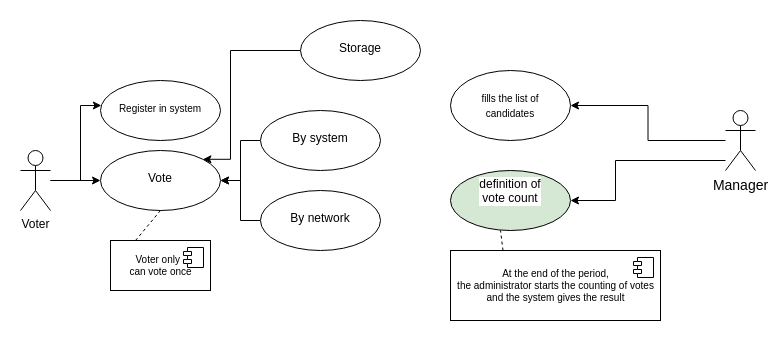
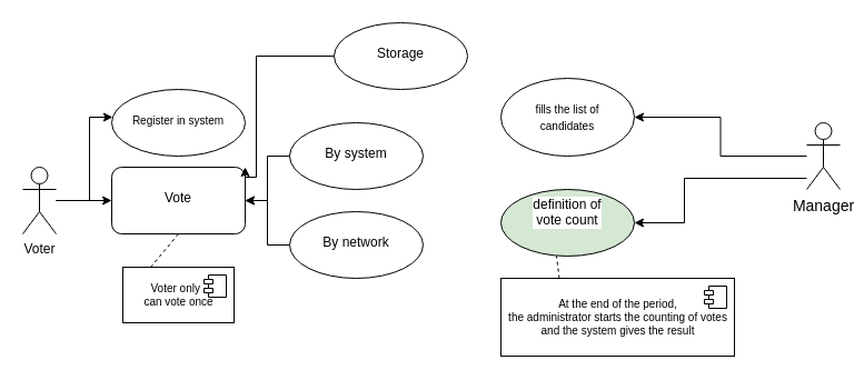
- <mxCell id="6" value="&lt;br&gt;Vote" style="ellipse;whiteSpace=wrap;html=1;verticalAlign=top;fillColor=default;strokeColor=default;fontColor=default;" vertex="1" parent="1"><mxGeometry x="100" y="150" width="120" height="60" as="geometry" /></mxCell>
+ <mxCell id="6" value="&lt;br&gt;Vote" style="whiteSpace=wrap;html=1;verticalAlign=top;fillColor=default;strokeColor=default;fontColor=default;rounded=1;" vertex="1" parent="1"><mxGeometry x="100" y="150" width="120" height="60" as="geometry" /></mxCell>
